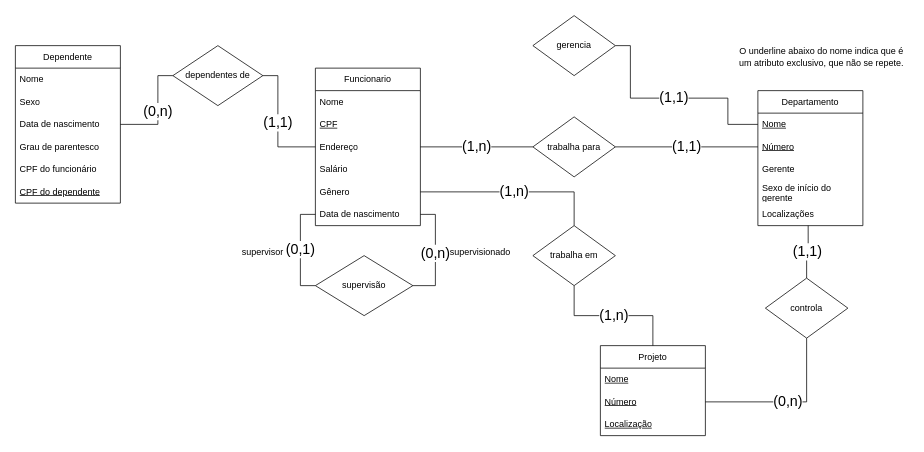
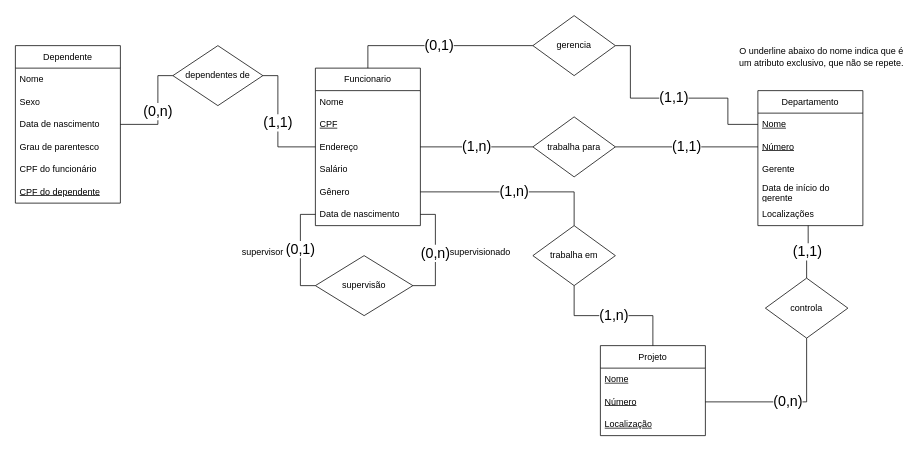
+ <mxCell id="44" value="(0,1)" style="edgeStyle=orthogonalEdgeStyle;rounded=0;orthogonalLoop=1;jettySize=auto;html=1;entryX=0.5;entryY=0;entryDx=0;entryDy=0;endArrow=none;endFill=0;fontSize=19;" parent="1" source="46" target="2" edge="1"><mxGeometry relative="1" as="geometry" /></mxCell>
- <mxCell id="13" value="Sexo de início do gerente" style="text;strokeColor=none;fillColor=none;align=left;verticalAlign=middle;spacingLeft=4;spacingRight=4;overflow=hidden;points=[[0,0.5],[1,0.5]];portConstraint=eastwest;rotatable=0;whiteSpace=wrap;html=1;" parent="9" vertex="1"><mxGeometry y="120" width="140" height="30" as="geometry" /></mxCell>
+ <mxCell id="13" value="Data de início do gerente" style="text;strokeColor=none;fillColor=none;align=left;verticalAlign=middle;spacingLeft=4;spacingRight=4;overflow=hidden;points=[[0,0.5],[1,0.5]];portConstraint=eastwest;rotatable=0;whiteSpace=wrap;html=1;" parent="9" vertex="1"><mxGeometry y="120" width="140" height="30" as="geometry" /></mxCell>
